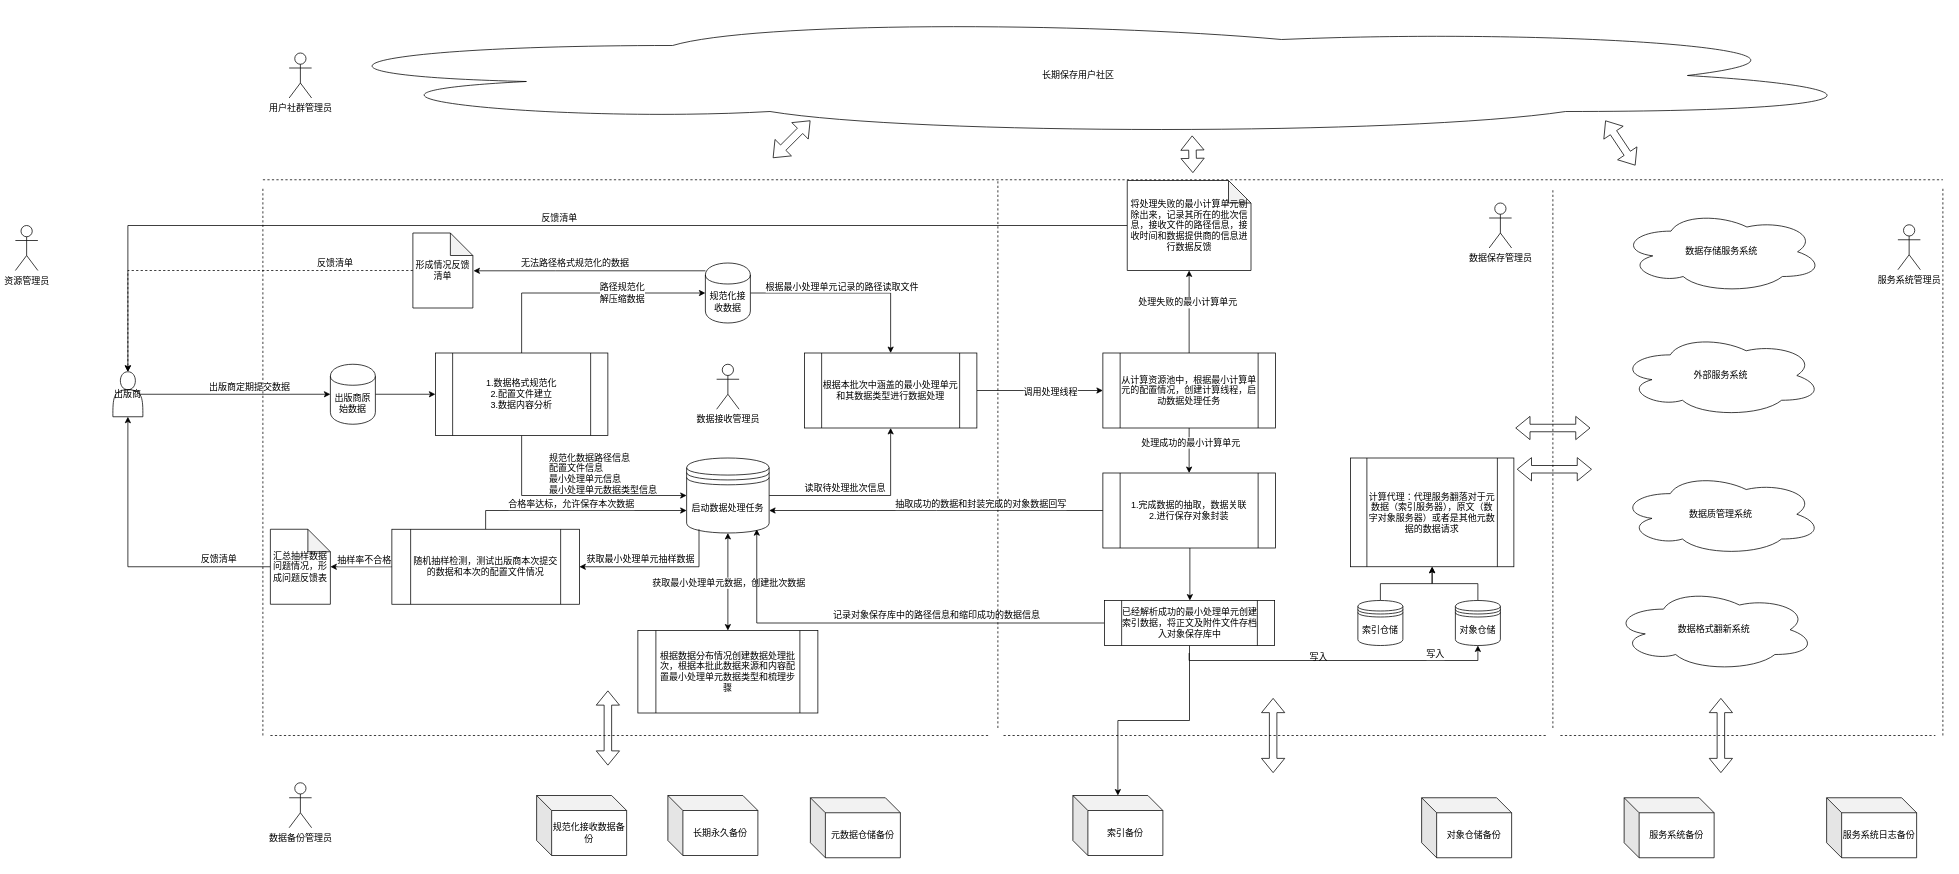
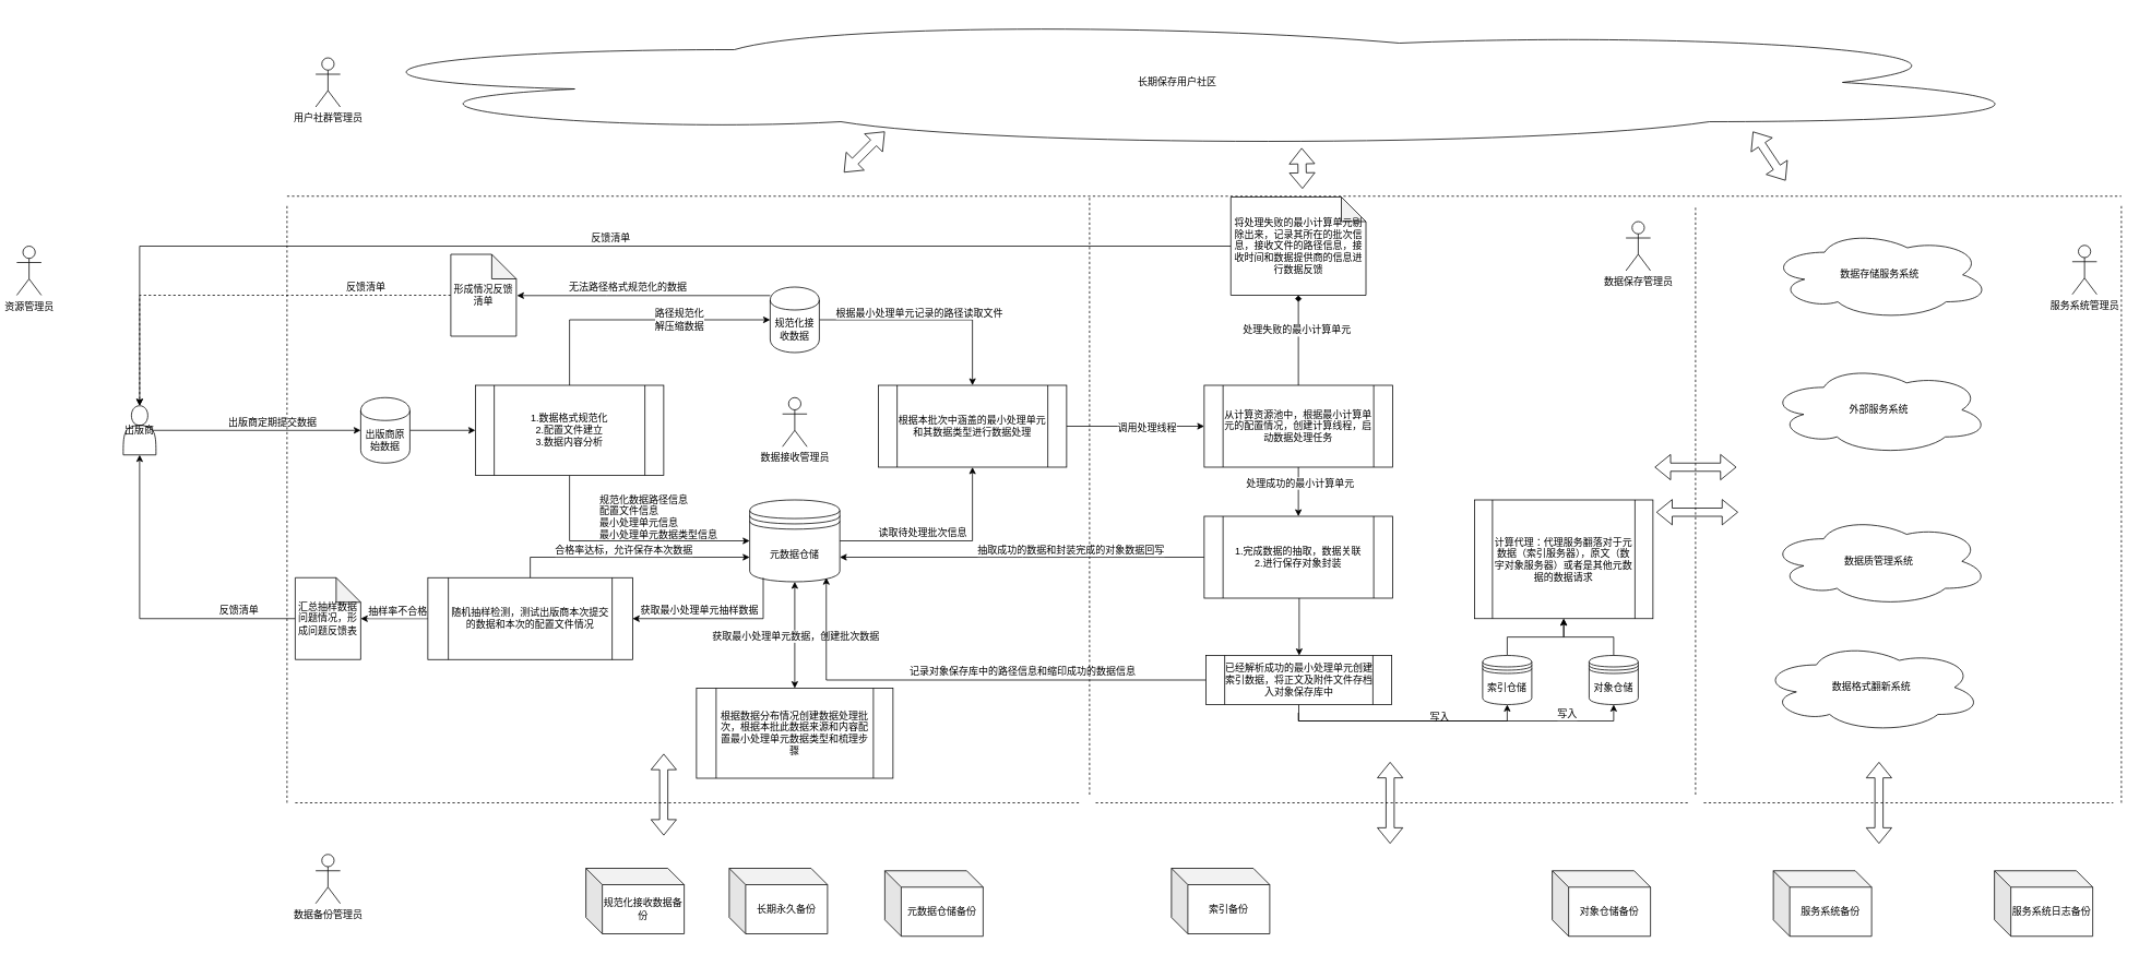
- <mxCell id="25" value="" style="edgeStyle=orthogonalEdgeStyle;rounded=0;orthogonalLoop=1;jettySize=auto;html=1;entryX=0.5;entryY=1;entryDx=0;entryDy=0;entryPerimeter=0;" edge="1" parent="1" source="29" target="36"><mxGeometry relative="1" as="geometry"><mxPoint x="1585" y="390" as="targetPoint" /></mxGeometry></mxCell>
+ <mxCell id="25" value="" style="edgeStyle=orthogonalEdgeStyle;rounded=0;orthogonalLoop=1;jettySize=auto;html=1;entryX=0.5;entryY=1;entryDx=0;entryDy=0;entryPerimeter=0;endArrow=diamond;" edge="1" parent="1" source="29" target="36"><mxGeometry relative="1" as="geometry"><mxPoint x="1585" y="390" as="targetPoint" /></mxGeometry></mxCell>
- <mxCell id="15" value="启动数据处理任务" style="shape=datastore;whiteSpace=wrap;html=1;" vertex="1" parent="1"><mxGeometry x="915" y="610" width="110" height="100" as="geometry" /></mxCell>
+ <mxCell id="15" value="元数据仓储" style="shape=datastore;whiteSpace=wrap;html=1;" vertex="1" parent="1"><mxGeometry x="915" y="610" width="110" height="100" as="geometry" /></mxCell>
- <mxCell id="42" value="" style="edgeStyle=orthogonalEdgeStyle;rounded=0;orthogonalLoop=1;jettySize=auto;html=1;exitX=0.5;exitY=1;exitDx=0;exitDy=0;" edge="1" parent="1" source="45" target="61"><mxGeometry relative="1" as="geometry"><mxPoint x="1584.5" y="940" as="targetPoint" /></mxGeometry></mxCell>
+ <mxCell id="42" value="" style="edgeStyle=orthogonalEdgeStyle;rounded=0;orthogonalLoop=1;jettySize=auto;html=1;entryX=0.5;entryY=1;entryDx=0;entryDy=0;exitX=0.5;exitY=1;exitDx=0;exitDy=0;" edge="1" parent="1" source="45" target="39"><mxGeometry relative="1" as="geometry"><mxPoint x="1584.5" y="940" as="targetPoint" /></mxGeometry></mxCell>
